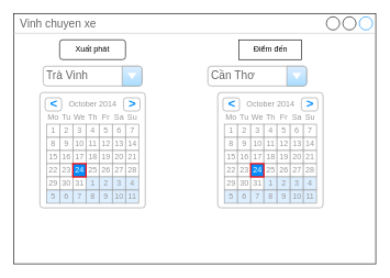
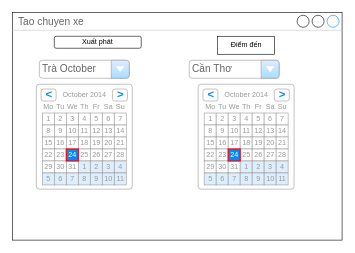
- <mxCell id="2" value="Vinh chuyen xe" style="strokeWidth=1;shadow=0;dashed=0;align=center;html=1;shape=mxgraph.mockup.containers.window;align=left;verticalAlign=top;spacingLeft=8;strokeColor2=#008cff;strokeColor3=#c4c4c4;fontColor=#666666;mainText=;fontSize=17;labelBackgroundColor=none;whiteSpace=wrap;rounded=1;" vertex="1" parent="1"><mxGeometry x="20" y="20" width="550" height="380" as="geometry" /></mxCell>
+ <mxCell id="2" value="Tao chuyen xe" style="strokeWidth=1;shadow=0;dashed=0;align=center;html=1;shape=mxgraph.mockup.containers.window;align=left;verticalAlign=top;spacingLeft=8;strokeColor2=#008cff;strokeColor3=#c4c4c4;fontColor=#666666;mainText=;fontSize=17;labelBackgroundColor=none;whiteSpace=wrap;rounded=1;" vertex="1" parent="1"><mxGeometry x="20" y="20" width="550" height="380" as="geometry" /></mxCell>
- <mxCell id="109" value="Xuất phát" style="whiteSpace=wrap;html=1;align=center;rounded=1;" vertex="1" parent="1"><mxGeometry x="90" y="60" width="100" height="30" as="geometry" /></mxCell>
+ <mxCell id="109" value="Xuất phát" style="whiteSpace=wrap;html=1;align=center;rounded=1;" vertex="1" parent="1"><mxGeometry x="90" y="60" width="145" height="20" as="geometry" /></mxCell>
- <mxCell id="111" value="Trà Vinh" style="strokeWidth=1;shadow=0;dashed=0;align=center;html=1;shape=mxgraph.mockup.forms.comboBox;strokeColor=#999999;fillColor=#ddeeff;align=left;fillColor2=#aaddff;mainText=;fontColor=#666666;fontSize=17;spacingLeft=3;rounded=1;" vertex="1" parent="1"><mxGeometry x="65" y="100" width="150" height="30" as="geometry" /></mxCell>
+ <mxCell id="111" value="Trà October" style="strokeWidth=1;shadow=0;dashed=0;align=center;html=1;shape=mxgraph.mockup.forms.comboBox;strokeColor=#999999;fillColor=#ddeeff;align=left;fillColor2=#aaddff;mainText=;fontColor=#666666;fontSize=17;spacingLeft=3;rounded=1;" vertex="1" parent="1"><mxGeometry x="65" y="100" width="150" height="30" as="geometry" /></mxCell>
